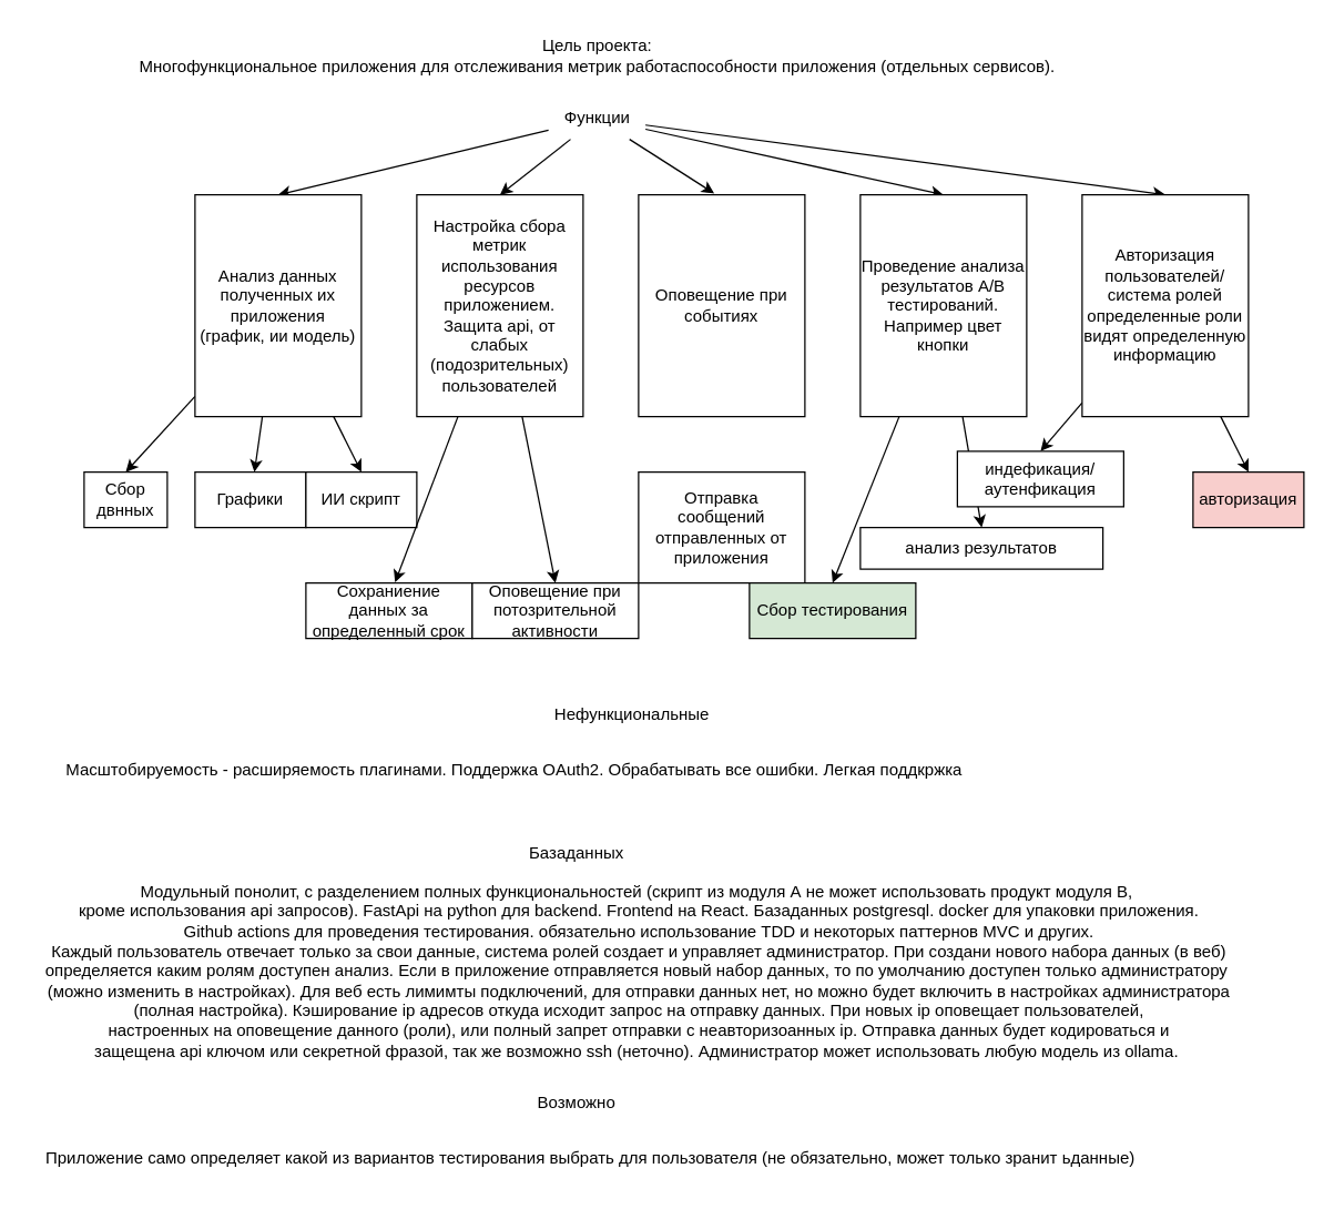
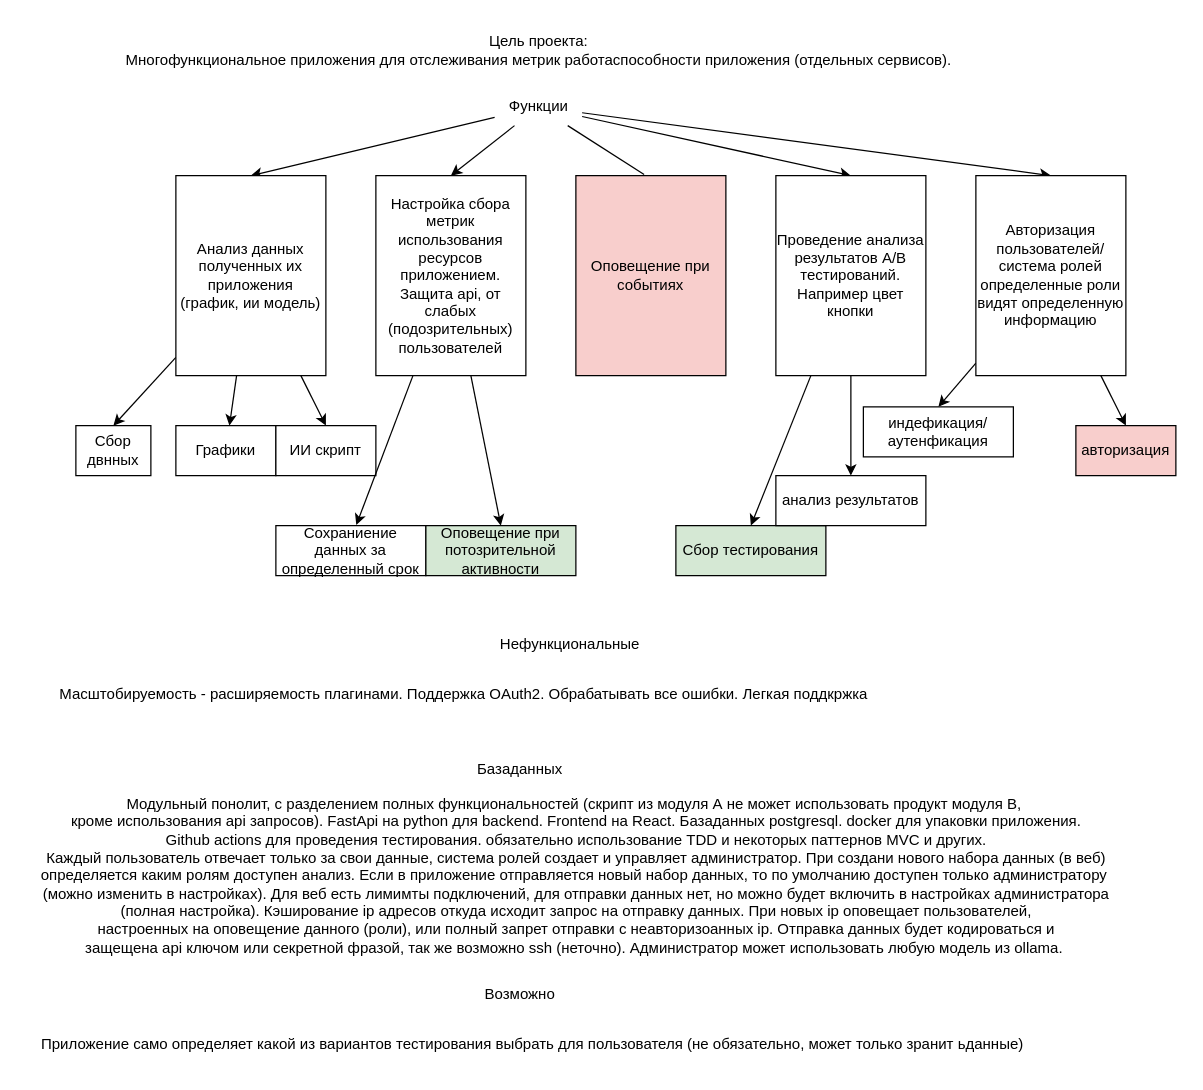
- <mxCell id="15" style="edgeStyle=none;html=1;entryX=0.455;entryY=-0.006;entryDx=0;entryDy=0;entryPerimeter=0;" edge="1" parent="1" source="7" target="14"><mxGeometry relative="1" as="geometry" /></mxCell>
+ <mxCell id="15" style="edgeStyle=none;html=1;entryX=0.455;entryY=-0.006;entryDx=0;entryDy=0;entryPerimeter=0;endArrow=none;" edge="1" parent="1" source="7" target="14"><mxGeometry relative="1" as="geometry" /></mxCell>
- <mxCell id="14" value="Оповещение при событиях" style="whiteSpace=wrap;html=1;" vertex="1" parent="1"><mxGeometry x="460" y="140" width="120" height="160" as="geometry" /></mxCell>
+ <mxCell id="14" value="Оповещение при событиях" style="whiteSpace=wrap;html=1;fillColor=#f8cecc;" vertex="1" parent="1"><mxGeometry x="460" y="140" width="120" height="160" as="geometry" /></mxCell>
- <mxCell id="28" value="Отправка сообщений отправленных от приложения" style="whiteSpace=wrap;html=1;" vertex="1" parent="1"><mxGeometry x="460" y="340" width="120" height="80" as="geometry" /></mxCell>
- <mxCell id="30" value="анализ результатов" style="whiteSpace=wrap;html=1;" vertex="1" parent="1"><mxGeometry x="620" y="380" width="175" height="30" as="geometry" /></mxCell>
+ <mxCell id="30" value="анализ результатов" style="whiteSpace=wrap;html=1;" vertex="1" parent="1"><mxGeometry x="620" y="380" width="120" height="40" as="geometry" /></mxCell>
- <mxCell id="27" value="Оповещение при потозрительной активности" style="whiteSpace=wrap;html=1;" vertex="1" parent="1"><mxGeometry x="340" y="420" width="120" height="40" as="geometry" /></mxCell>
+ <mxCell id="27" value="Оповещение при потозрительной активности" style="whiteSpace=wrap;html=1;fillColor=#d5e8d4;" vertex="1" parent="1"><mxGeometry x="340" y="420" width="120" height="40" as="geometry" /></mxCell>
